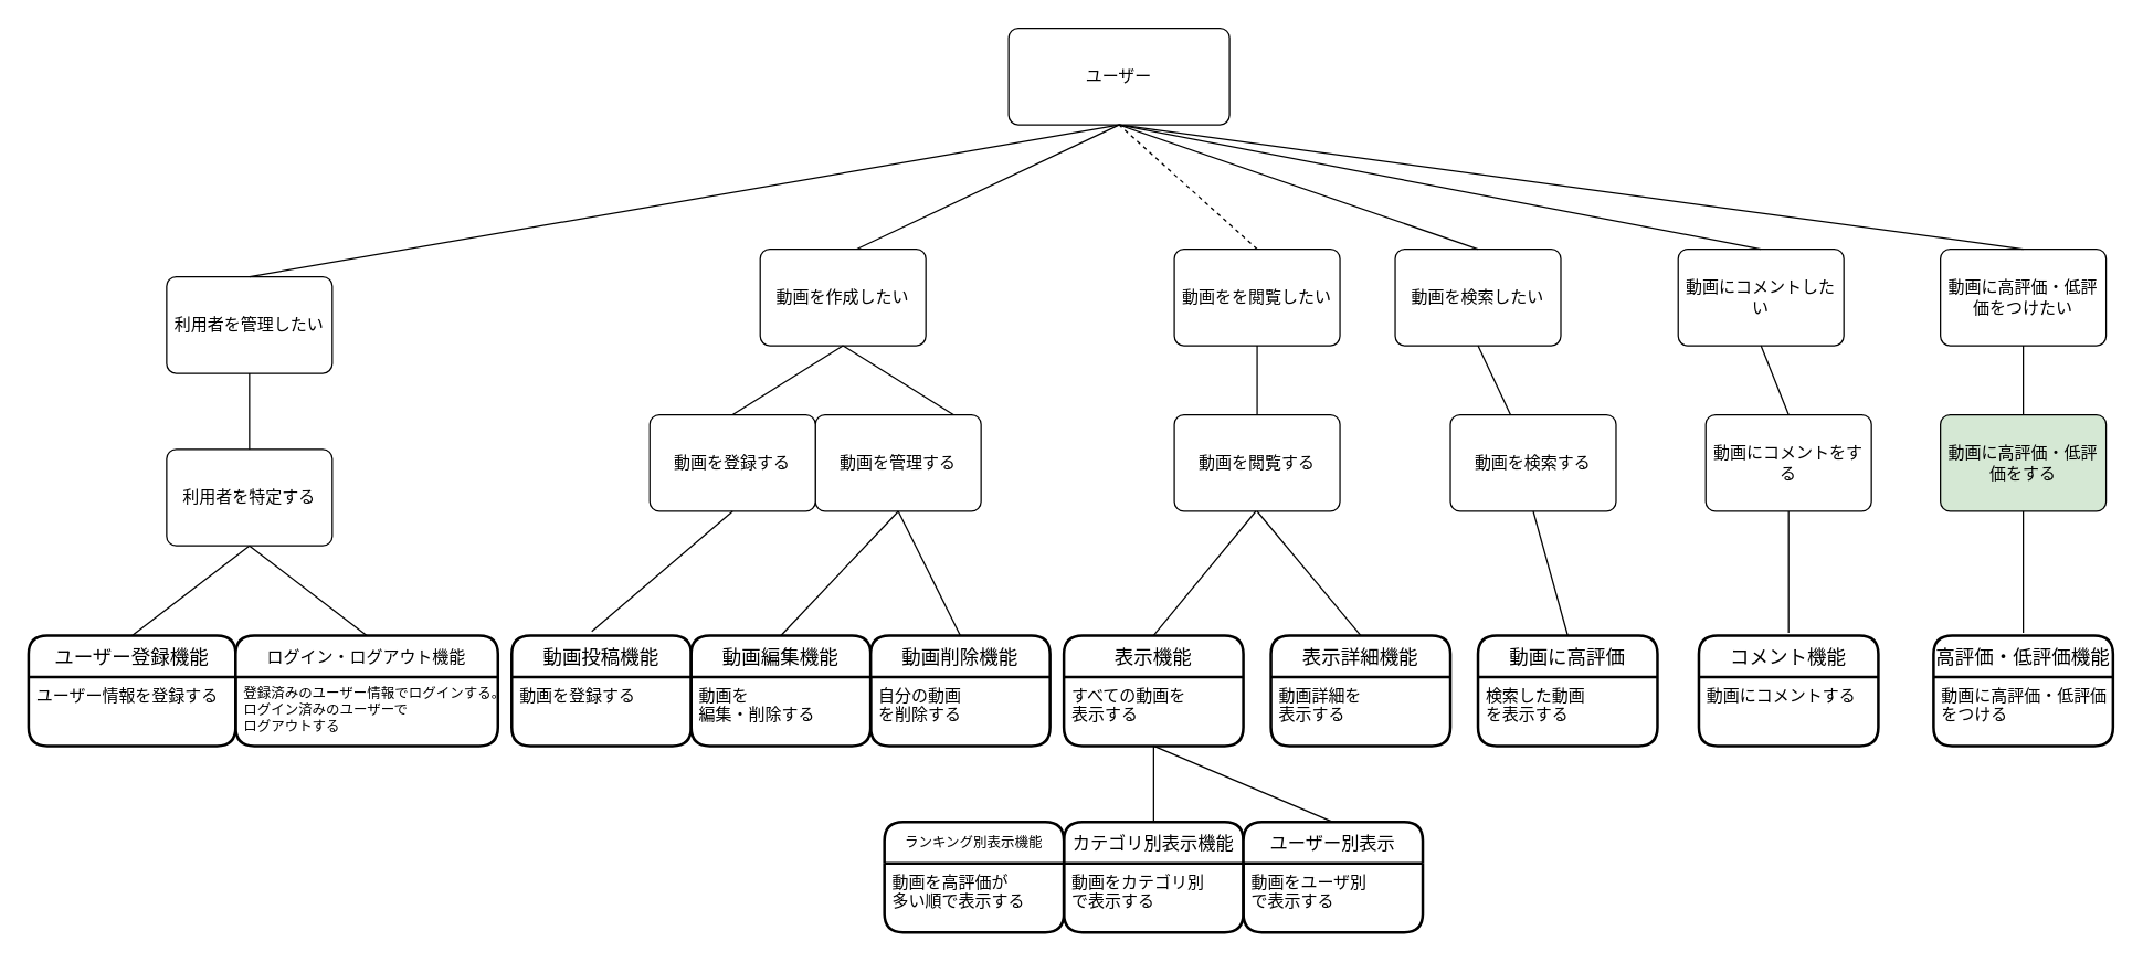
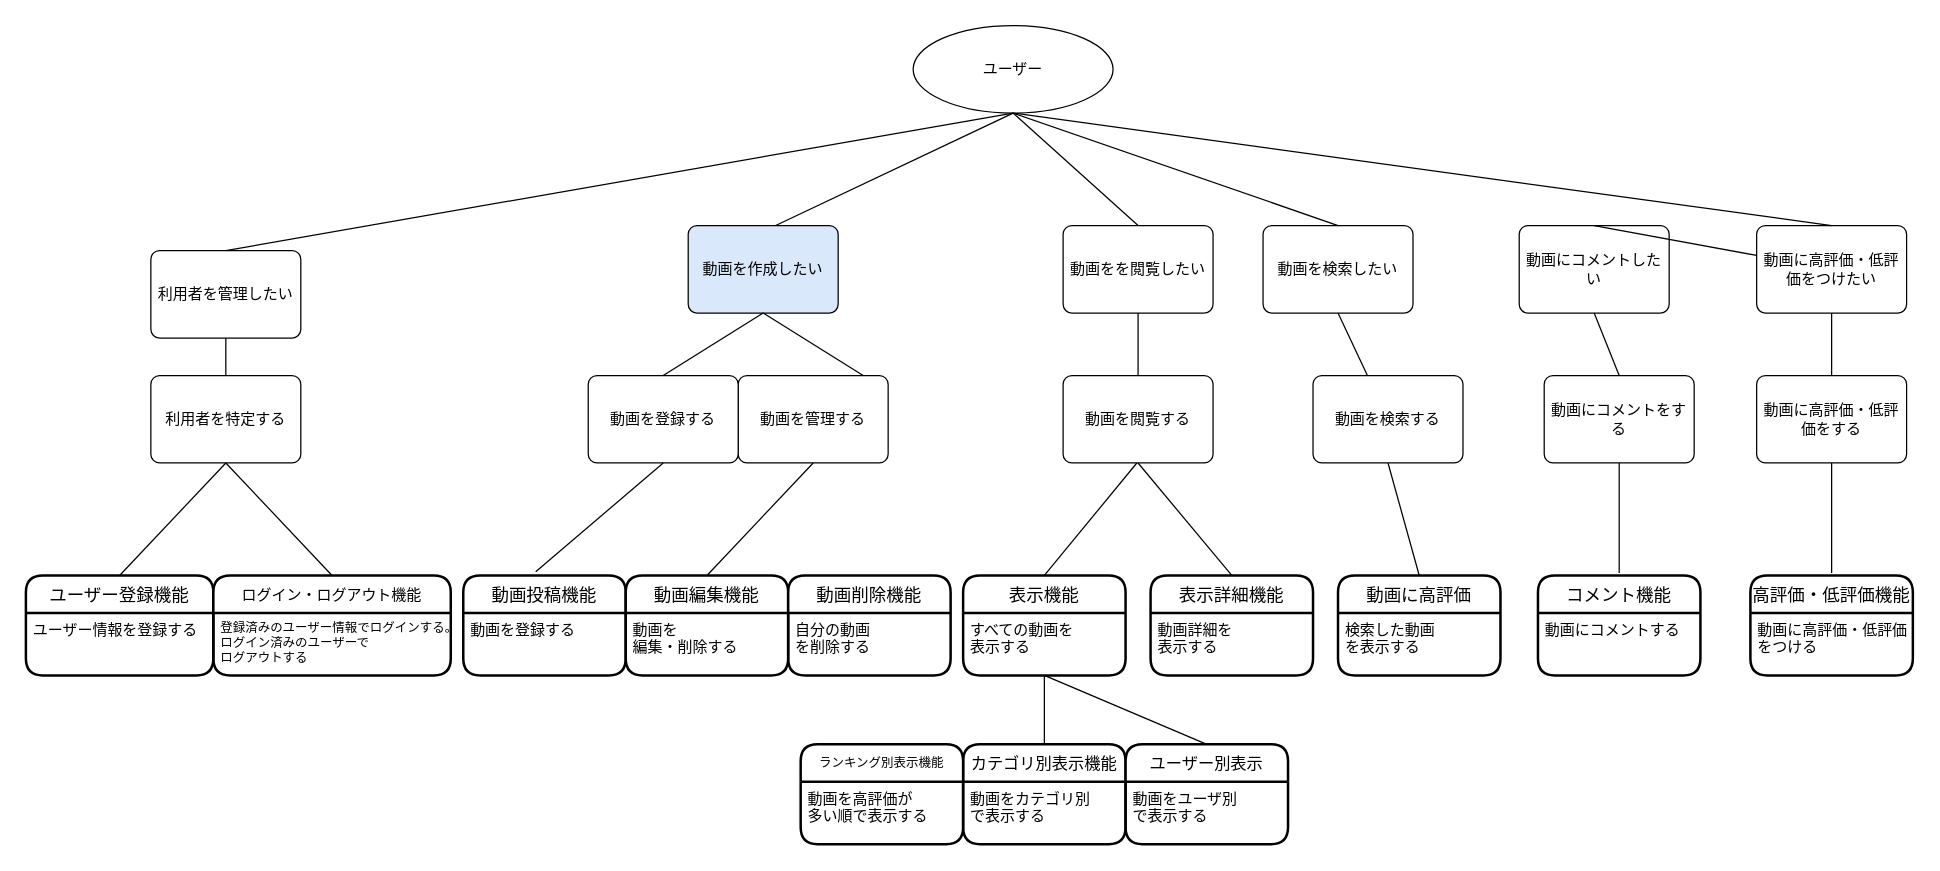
- <mxCell id="4" value="ユーザー" style="rounded=1;arcSize=10;whiteSpace=wrap;html=1;align=center;" parent="1" vertex="1"><mxGeometry x="730" width="160" height="70" as="geometry" y="20" /></mxCell>
+ <mxCell id="4" value="ユーザー" style="ellipse;arcSize=10;whiteSpace=wrap;html=1;align=center;" parent="1" vertex="1"><mxGeometry x="730" width="160" height="70" as="geometry" y="20" /></mxCell>
- <mxCell id="31" value="" style="endArrow=none;html=1;exitX=0.5;exitY=0;exitDx=0;exitDy=0;entryX=0.5;entryY=1;entryDx=0;entryDy=0;dashed=1;" parent="1" source="7" target="4" edge="1"><mxGeometry width="50" height="50" relative="1" as="geometry"><mxPoint x="920" y="360" as="sourcePoint" /><mxPoint y="80" as="targetPoint" x="900" /></mxGeometry></mxCell>
+ <mxCell id="31" value="" style="endArrow=none;html=1;exitX=0.5;exitY=0;exitDx=0;exitDy=0;entryX=0.5;entryY=1;entryDx=0;entryDy=0;" parent="1" source="7" target="4" edge="1"><mxGeometry width="50" height="50" relative="1" as="geometry"><mxPoint x="920" y="360" as="sourcePoint" /><mxPoint y="80" as="targetPoint" x="900" /></mxGeometry></mxCell>
- <mxCell id="32" value="" style="endArrow=none;html=1;exitX=0.5;exitY=0;exitDx=0;exitDy=0;entryX=0.5;entryY=1;entryDx=0;entryDy=0;" parent="1" source="5" edge="1" target="4"><mxGeometry width="50" height="50" relative="1" as="geometry"><mxPoint x="1230" y="170" as="sourcePoint" /><mxPoint y="80" as="targetPoint" x="900" /></mxGeometry></mxCell>
+ <mxCell id="32" value="" style="endArrow=none;html=1;exitX=0.5;exitY=0;exitDx=0;exitDy=0;" parent="1" source="5" edge="1" target="51"><mxGeometry width="50" height="50" relative="1" as="geometry"><mxPoint x="1230" y="170" as="sourcePoint" /><mxPoint y="80" as="targetPoint" x="900" /></mxGeometry></mxCell>
- <mxCell id="20" value="動画を作成したい" style="rounded=1;arcSize=10;whiteSpace=wrap;html=1;align=center;" parent="1" vertex="1"><mxGeometry x="550" y="180" width="120" height="70" as="geometry" /></mxCell>
+ <mxCell id="20" value="動画を作成したい" style="rounded=1;arcSize=10;whiteSpace=wrap;html=1;align=center;fillColor=#dae8fc;" parent="1" vertex="1"><mxGeometry x="550" y="180" width="120" height="70" as="geometry" /></mxCell>
- <mxCell id="52" value="動画に高評価・低評価をする" style="rounded=1;arcSize=10;whiteSpace=wrap;html=1;align=center;fillColor=#d5e8d4;" parent="1" vertex="1"><mxGeometry x="1405" y="300" width="120" height="70" as="geometry" /></mxCell>
+ <mxCell id="52" value="動画に高評価・低評価をする" style="rounded=1;arcSize=10;whiteSpace=wrap;html=1;align=center;" parent="1" vertex="1"><mxGeometry x="1405" y="300" width="120" height="70" as="geometry" /></mxCell>
- <mxCell id="45" value="利用者を特定する" style="rounded=1;arcSize=10;whiteSpace=wrap;html=1;align=center;" parent="1" vertex="1"><mxGeometry x="120" y="325" width="120" height="70" as="geometry" /></mxCell>
+ <mxCell id="45" value="利用者を特定する" style="rounded=1;arcSize=10;whiteSpace=wrap;html=1;align=center;" parent="1" vertex="1"><mxGeometry x="120" y="300" width="120" height="70" as="geometry" /></mxCell>
- <mxCell id="34" value="" style="endArrow=none;html=1;entryX=0.5;entryY=1;entryDx=0;entryDy=0;exitX=0.5;exitY=0;exitDx=0;exitDy=0;" parent="1" source="12" target="19" edge="1"><mxGeometry width="50" height="50" relative="1" as="geometry"><mxPoint x="650" y="420" as="sourcePoint" /><mxPoint x="690" y="370" as="targetPoint" /></mxGeometry></mxCell>
